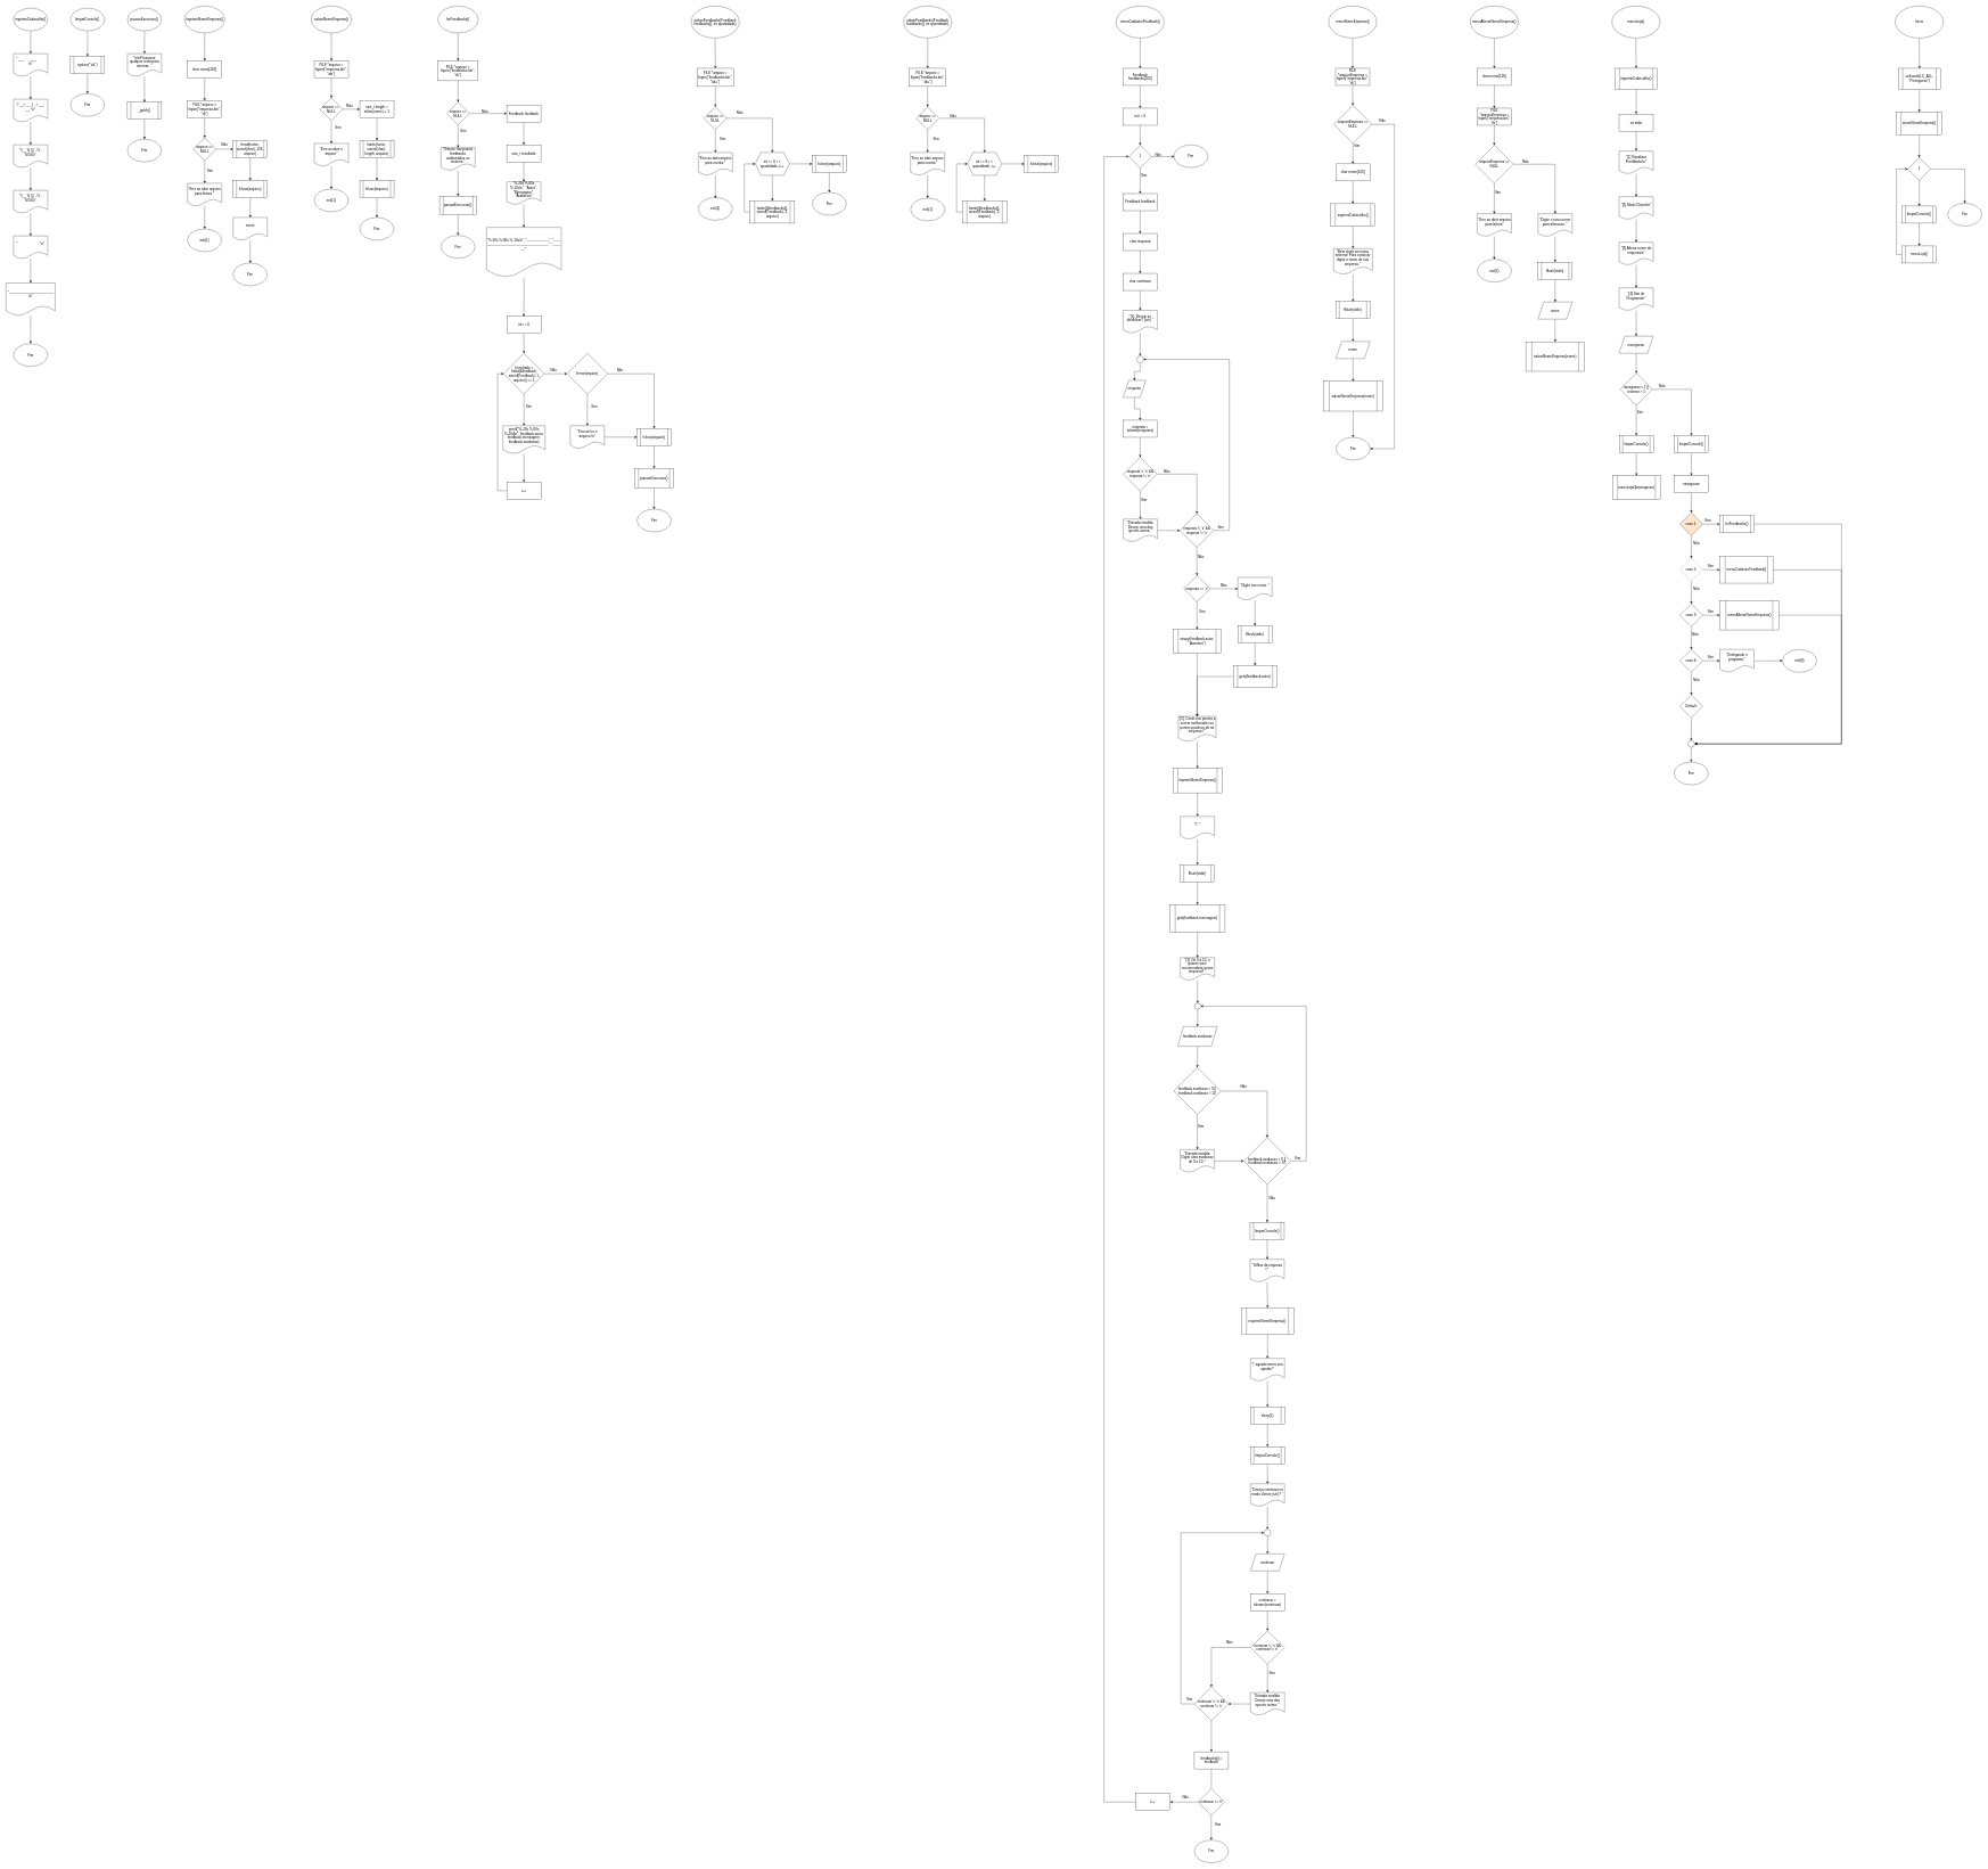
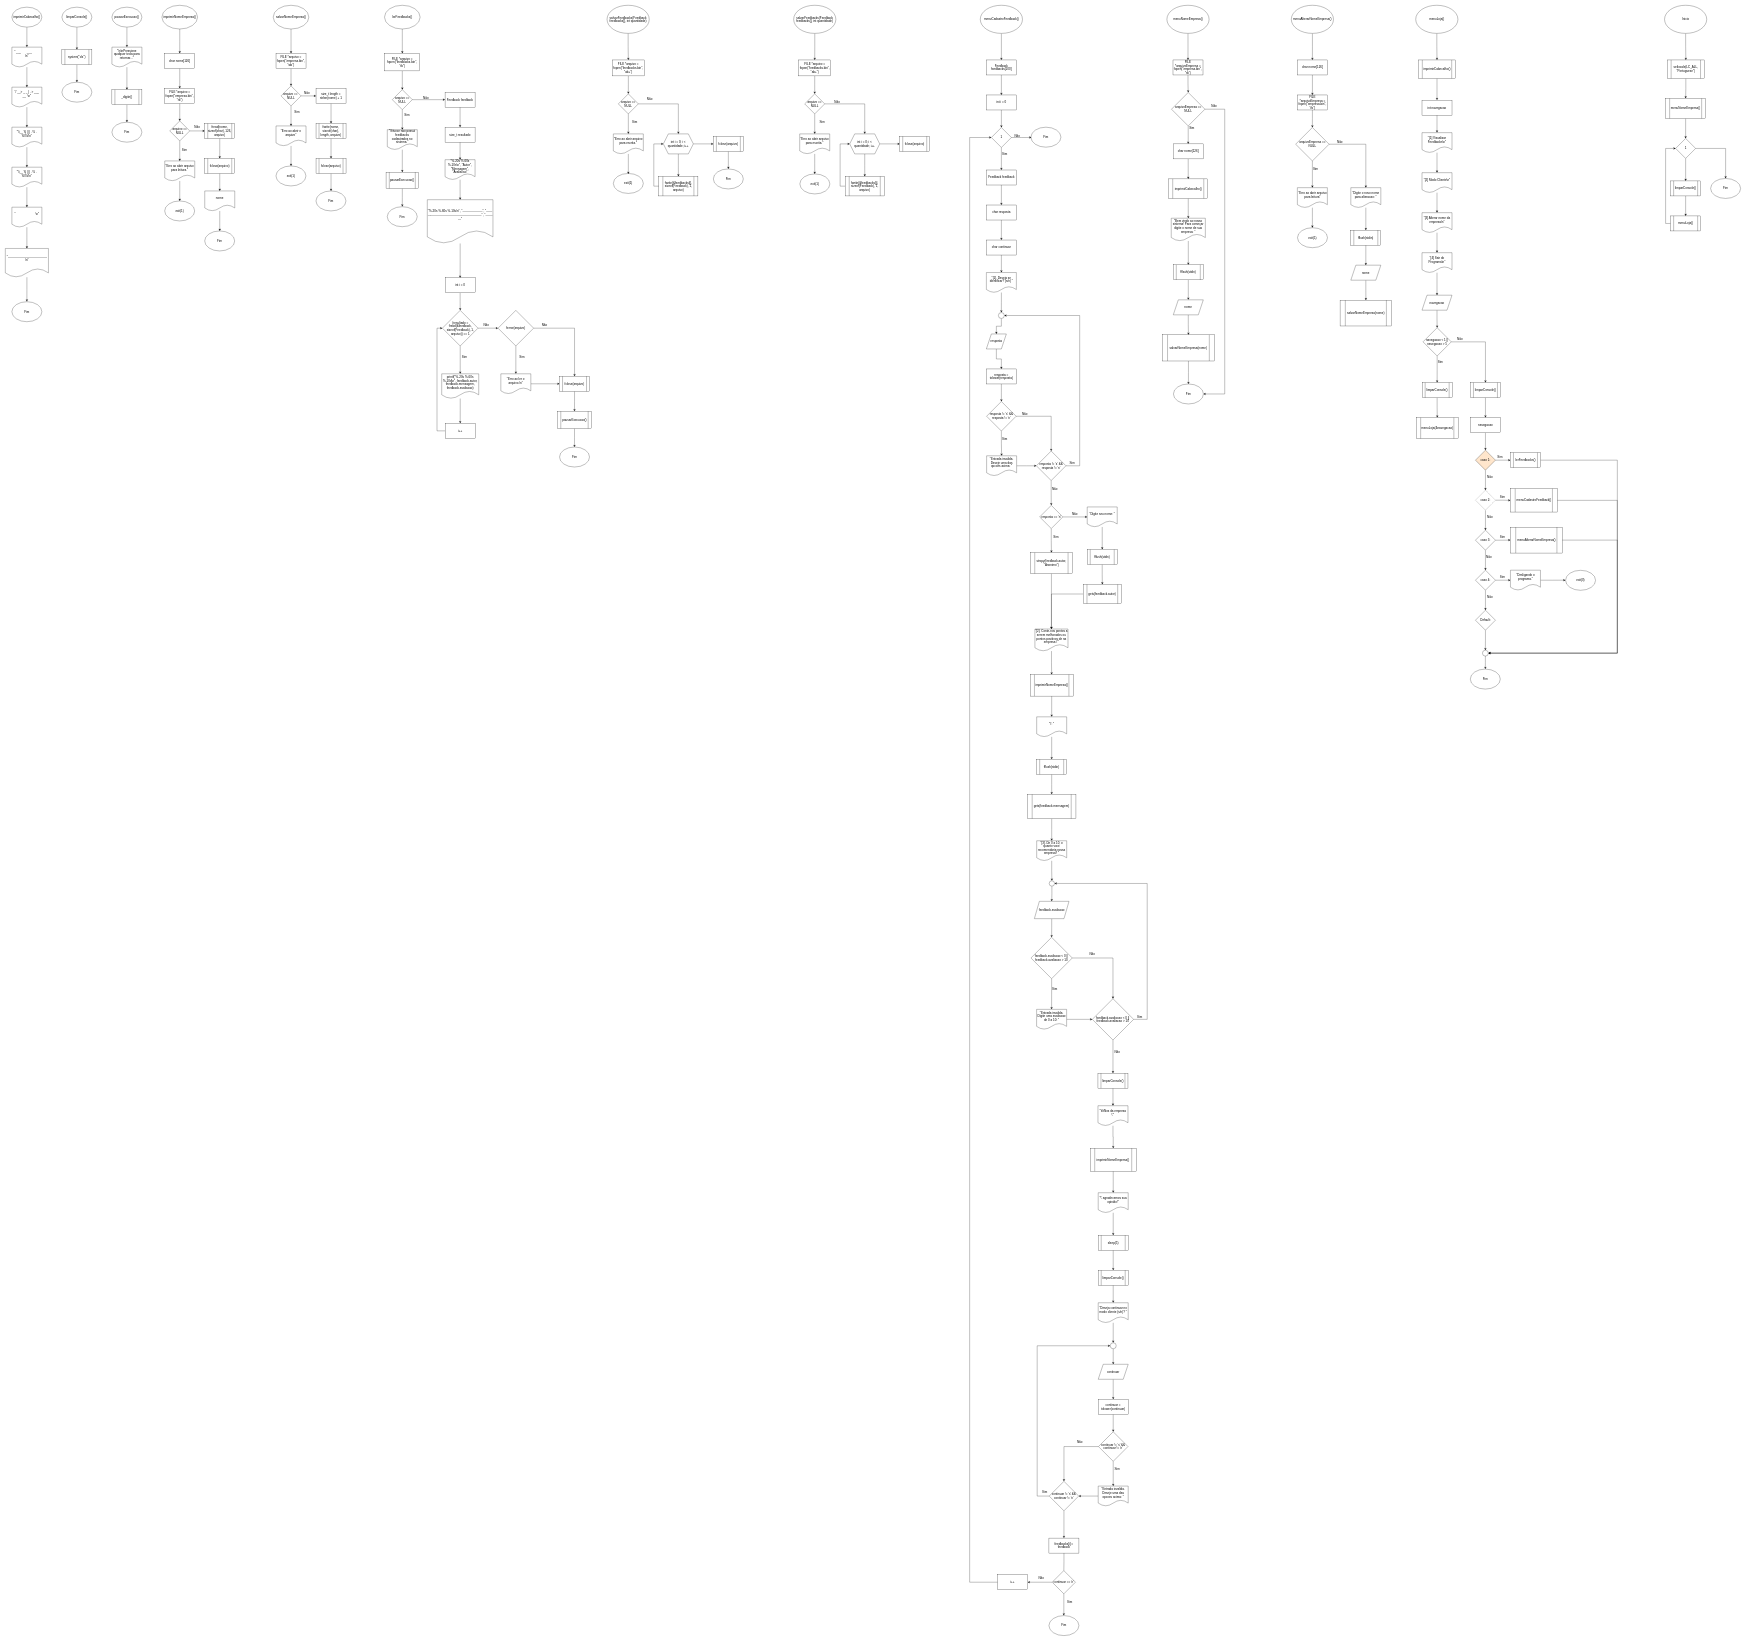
- <mxCell id="43" value="_getch()" style="shape=process;whiteSpace=wrap;html=1;backgroundOutline=1;" parent="1" vertex="1"><mxGeometry x="447" y="358" width="120" height="60" as="geometry" /></mxCell>
+ <mxCell id="43" value="_digite()" style="shape=process;whiteSpace=wrap;html=1;backgroundOutline=1;" parent="1" vertex="1"><mxGeometry x="447" y="358" width="120" height="60" as="geometry" /></mxCell>
- <mxCell id="323" value="int stdin" style="whiteSpace=wrap;html=1;" parent="1" vertex="1"><mxGeometry x="5685.88" y="399.875" width="120" height="60" as="geometry" /></mxCell>
+ <mxCell id="323" value="int navegacao" style="whiteSpace=wrap;html=1;" parent="1" vertex="1"><mxGeometry x="5685.88" y="399.875" width="120" height="60" as="geometry" /></mxCell>
- <mxCell id="336" value="navegacao &amp;lt; 1 || retornar &amp;gt; 5" style="rhombus;whiteSpace=wrap;html=1;" parent="1" vertex="1"><mxGeometry x="5689.88" y="1309.88" width="113.13" height="113.13" as="geometry" /></mxCell>
+ <mxCell id="336" value="navegacao &amp;lt; 1 || navegacao &amp;gt; 5" style="rhombus;whiteSpace=wrap;html=1;" parent="1" vertex="1"><mxGeometry x="5689.88" y="1309.88" width="113.13" height="113.13" as="geometry" /></mxCell>
